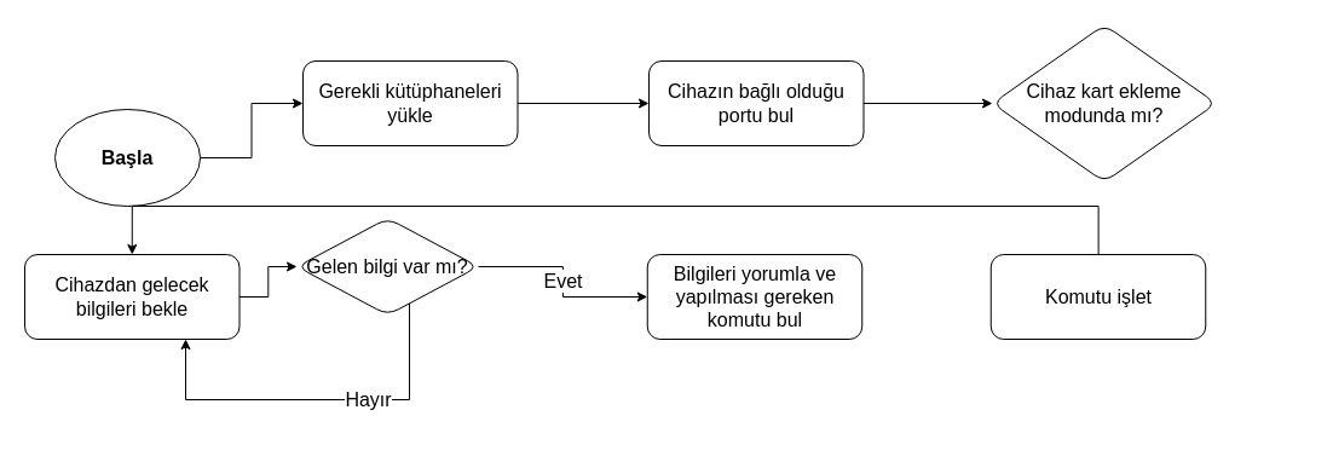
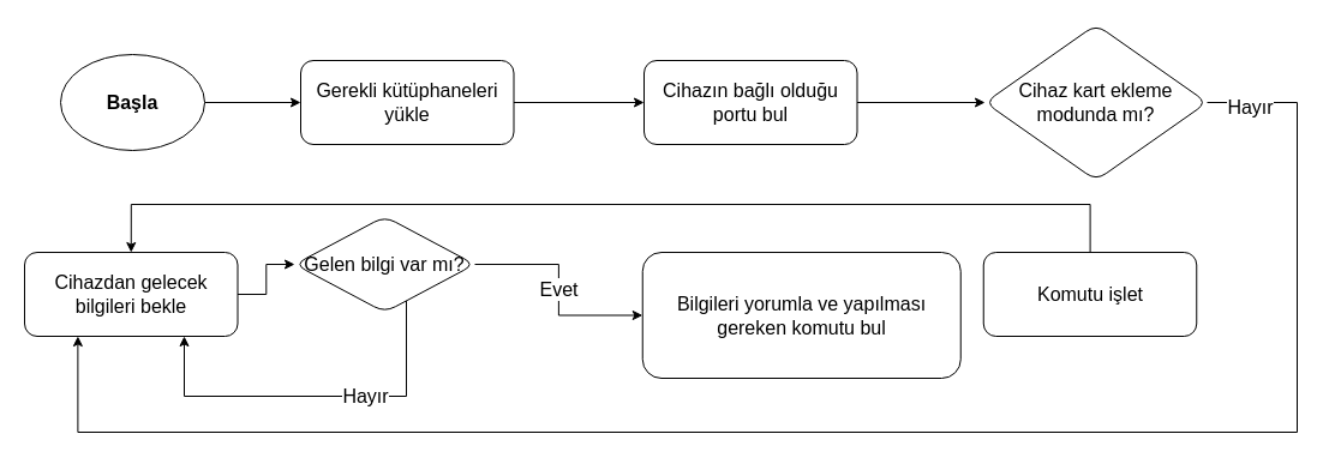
- <mxCell id="3" value="&lt;b&gt;&lt;font style=&quot;font-size: 16px;&quot;&gt;Başla&lt;/font&gt;&lt;/b&gt;" style="ellipse;whiteSpace=wrap;html=1;" parent="1" vertex="1"><mxGeometry x="45" y="90" width="120" height="80" as="geometry" /></mxCell>
+ <mxCell id="3" value="&lt;b&gt;&lt;font style=&quot;font-size: 16px;&quot;&gt;Başla&lt;/font&gt;&lt;/b&gt;" style="ellipse;whiteSpace=wrap;html=1;" parent="1" vertex="1"><mxGeometry x="50" y="45" width="120" height="80" as="geometry" /></mxCell>
- <mxCell id="11" value="Bilgileri yorumla ve yapılması gereken komutu bul" style="rounded=1;whiteSpace=wrap;html=1;fontSize=16;" parent="1" vertex="1"><mxGeometry x="534.75" y="210" width="177.5" height="70" as="geometry" /></mxCell>
+ <mxCell id="11" value="Bilgileri yorumla ve yapılması gereken komutu bul" style="rounded=1;whiteSpace=wrap;html=1;fontSize=16;" parent="1" vertex="1"><mxGeometry x="534.75" y="210" width="265" height="105" as="geometry" /></mxCell>
+ <mxCell id="16" style="edgeStyle=orthogonalEdgeStyle;rounded=0;orthogonalLoop=1;jettySize=auto;html=1;entryX=0.25;entryY=1;entryDx=0;entryDy=0;fontSize=16;" parent="1" source="18" target="7" edge="1"><mxGeometry relative="1" as="geometry"><Array as="points"><mxPoint x="1080" y="85" /><mxPoint x="1080" y="360" /><mxPoint x="64" y="360" /></Array></mxGeometry></mxCell>
+ <mxCell id="17" value="Hayır" style="edgeLabel;html=1;align=center;verticalAlign=middle;resizable=0;points=[];fontSize=16;" parent="16" vertex="1" connectable="0"><mxGeometry x="-0.822" y="-1" relative="1" as="geometry"><mxPoint x="-39" y="-51" as="offset" /></mxGeometry></mxCell>
